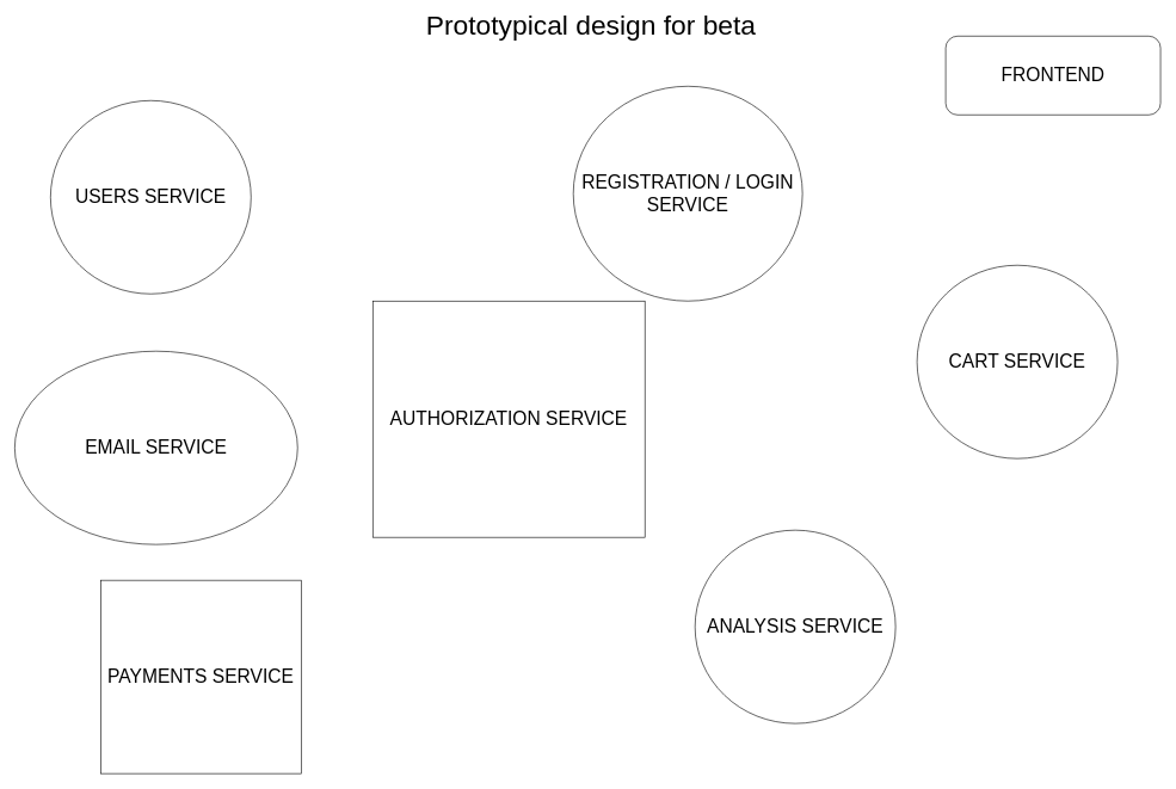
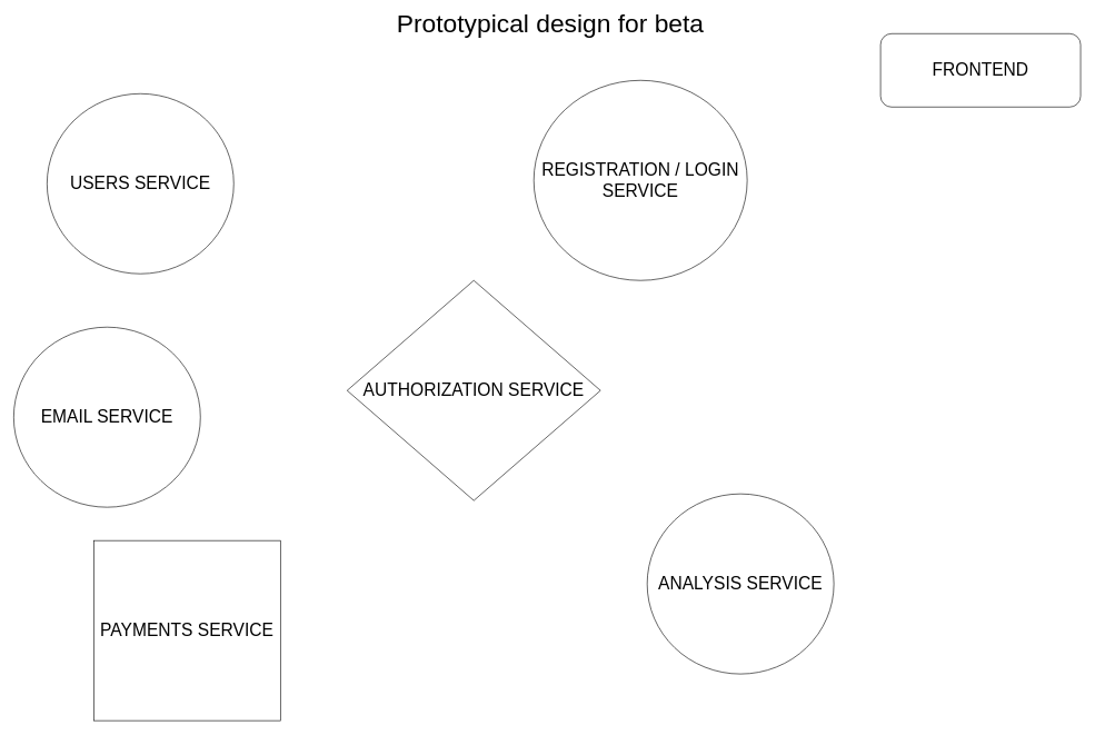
- <mxCell id="7" value="&lt;font style=&quot;font-size: 26px;&quot;&gt;CART SERVICE&lt;/font&gt;" style="ellipse;whiteSpace=wrap;html=1;" vertex="1" parent="1"><mxGeometry x="1280" y="370" width="280" height="270" as="geometry" /></mxCell>
- <mxCell id="10" value="&lt;font style=&quot;font-size: 26px;&quot;&gt;AUTHORIZATION SERVICE&lt;/font&gt;" style="whiteSpace=wrap;html=1;rounded=0;" vertex="1" parent="1"><mxGeometry x="520" y="420" width="380" height="330" as="geometry" /></mxCell>
+ <mxCell id="10" value="&lt;font style=&quot;font-size: 26px;&quot;&gt;AUTHORIZATION SERVICE&lt;/font&gt;" style="rhombus;whiteSpace=wrap;html=1;" vertex="1" parent="1"><mxGeometry x="520" y="420" width="380" height="330" as="geometry" /></mxCell>
- <mxCell id="5" value="&lt;font style=&quot;font-size: 26px;&quot;&gt;EMAIL SERVICE&lt;/font&gt;" style="ellipse;whiteSpace=wrap;html=1;" vertex="1" parent="1"><mxGeometry x="20" y="490" width="395" height="270" as="geometry" /></mxCell>
+ <mxCell id="5" value="&lt;font style=&quot;font-size: 26px;&quot;&gt;EMAIL SERVICE&lt;/font&gt;" style="ellipse;whiteSpace=wrap;html=1;" vertex="1" parent="1"><mxGeometry x="20" y="490" width="280" height="270" as="geometry" /></mxCell>
